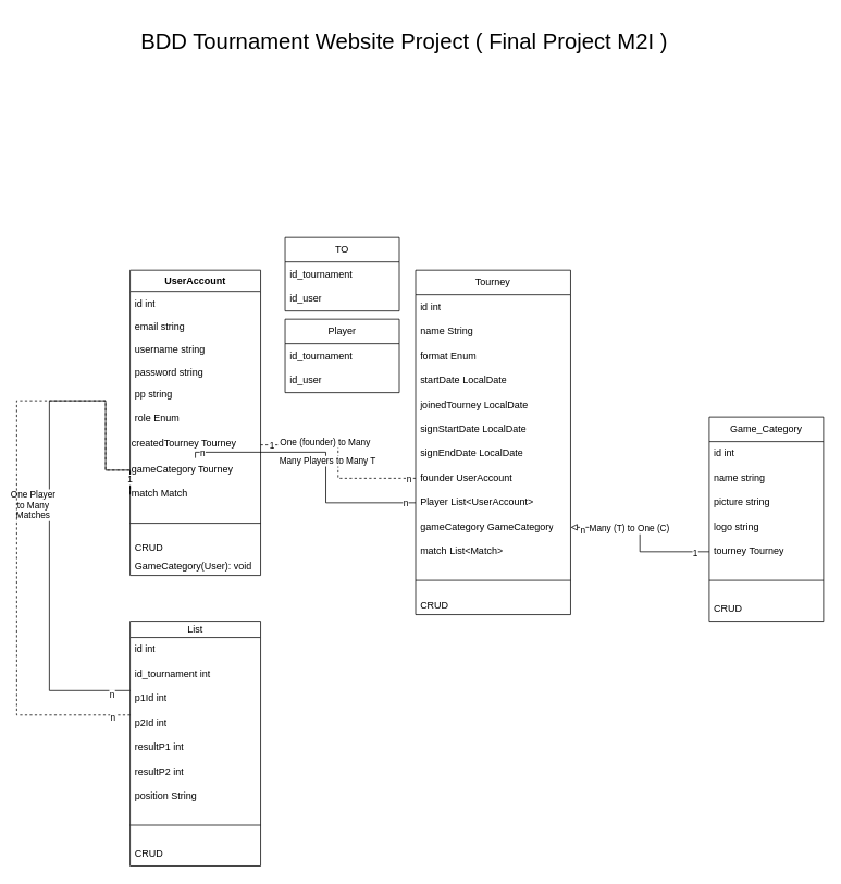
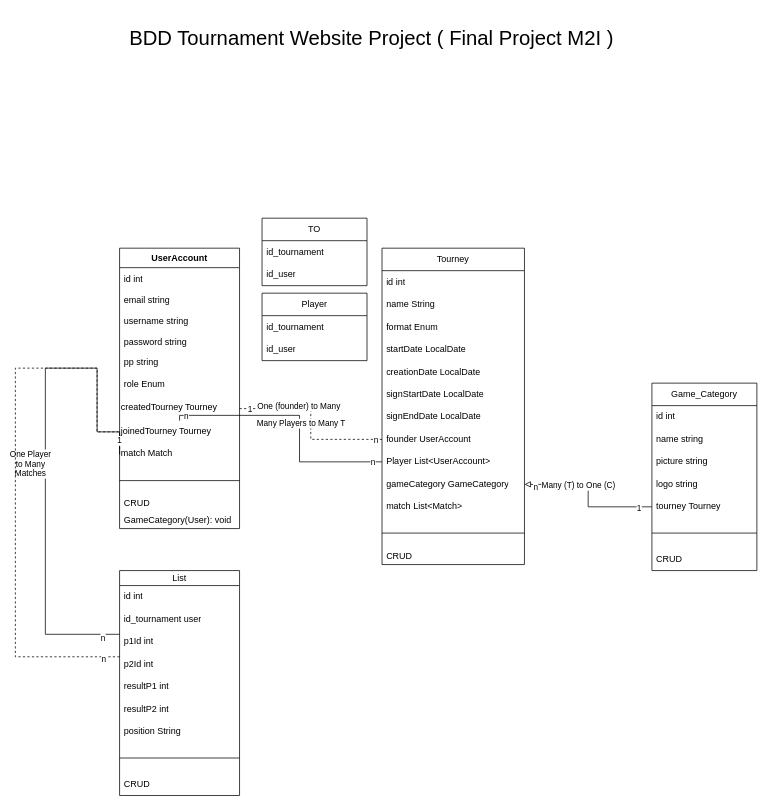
- <mxCell id="7" value="joinedTourney LocalDate" style="text;strokeColor=none;fillColor=none;align=left;verticalAlign=middle;spacingLeft=4;spacingRight=4;overflow=hidden;points=[[0,0.5],[1,0.5]];portConstraint=eastwest;rotatable=0;whiteSpace=wrap;html=1;" parent="2" vertex="1"><mxGeometry y="150" width="190" height="30" as="geometry" /></mxCell>
+ <mxCell id="7" value="creationDate LocalDate" style="text;strokeColor=none;fillColor=none;align=left;verticalAlign=middle;spacingLeft=4;spacingRight=4;overflow=hidden;points=[[0,0.5],[1,0.5]];portConstraint=eastwest;rotatable=0;whiteSpace=wrap;html=1;" parent="2" vertex="1"><mxGeometry y="150" width="190" height="30" as="geometry" /></mxCell>
- <mxCell id="28" value="gameCategory Tourney&amp;nbsp;" style="text;whiteSpace=wrap;html=1;" parent="20" vertex="1"><mxGeometry y="230" width="160" height="30" as="geometry" /></mxCell>
+ <mxCell id="28" value="joinedTourney Tourney&amp;nbsp;" style="text;whiteSpace=wrap;html=1;" parent="20" vertex="1"><mxGeometry y="230" width="160" height="30" as="geometry" /></mxCell>
- <mxCell id="42" value="id_tournament int" style="text;strokeColor=none;fillColor=none;align=left;verticalAlign=middle;spacingLeft=4;spacingRight=4;overflow=hidden;points=[[0,0.5],[1,0.5]];portConstraint=eastwest;rotatable=0;whiteSpace=wrap;html=1;" parent="40" vertex="1"><mxGeometry y="50" width="160" height="30" as="geometry" /></mxCell>
+ <mxCell id="42" value="id_tournament user" style="text;strokeColor=none;fillColor=none;align=left;verticalAlign=middle;spacingLeft=4;spacingRight=4;overflow=hidden;points=[[0,0.5],[1,0.5]];portConstraint=eastwest;rotatable=0;whiteSpace=wrap;html=1;" parent="40" vertex="1"><mxGeometry y="50" width="160" height="30" as="geometry" /></mxCell>
